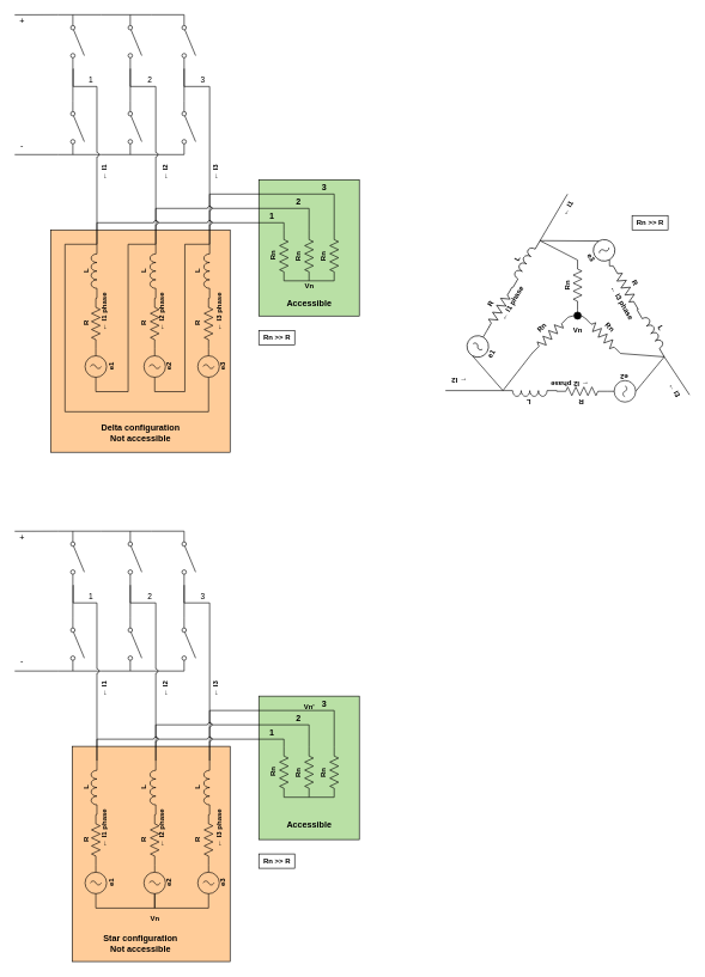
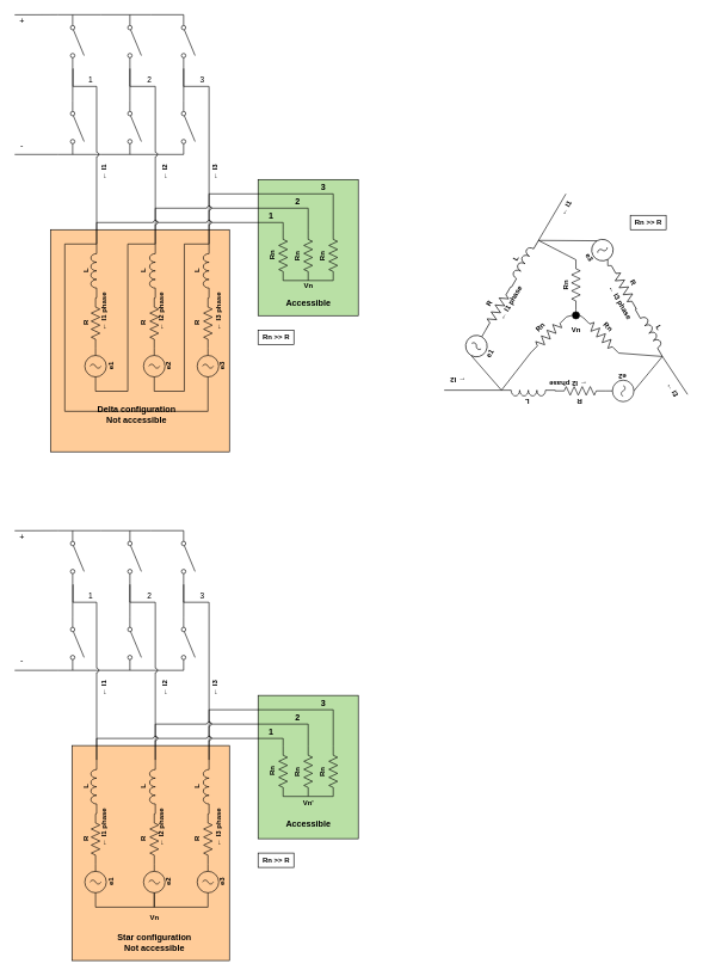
- <mxCell id="43" value="Delta configuration&lt;br&gt;Not accessible" style="text;html=1;align=center;verticalAlign=middle;resizable=0;points=[];autosize=1;fontStyle=1" parent="1" vertex="1"><mxGeometry x="135" y="588.47" width="120" height="30" as="geometry" /></mxCell>
+ <mxCell id="43" value="Delta configuration&lt;br&gt;Not accessible" style="text;html=1;align=center;verticalAlign=middle;resizable=0;points=[];autosize=1;fontStyle=1" parent="1" vertex="1"><mxGeometry x="130" y="563.47" width="120" height="30" as="geometry" /></mxCell>
- <mxCell id="207" value="Vn'" style="text;html=1;align=center;verticalAlign=middle;resizable=0;points=[];autosize=1;fontSize=10;fontStyle=1" parent="1" vertex="1"><mxGeometry x="415" y="975" width="30" height="20" as="geometry" /></mxCell>
+ <mxCell id="207" value="Vn'" style="text;html=1;align=center;verticalAlign=middle;resizable=0;points=[];autosize=1;fontSize=10;fontStyle=1" parent="1" vertex="1"><mxGeometry x="415" y="1110" width="30" height="20" as="geometry" /></mxCell>
- <mxCell id="117" value="Star configuration&lt;br&gt;Not accessible" style="text;html=1;align=center;verticalAlign=middle;resizable=0;points=[];autosize=1;fontStyle=1" parent="1" vertex="1"><mxGeometry x="135" y="1300" width="120" height="30" as="geometry" /></mxCell>
+ <mxCell id="117" value="Star configuration&lt;br&gt;Not accessible" style="text;html=1;align=center;verticalAlign=middle;resizable=0;points=[];autosize=1;fontStyle=1" parent="1" vertex="1"><mxGeometry x="155" y="1300" width="120" height="30" as="geometry" /></mxCell>
